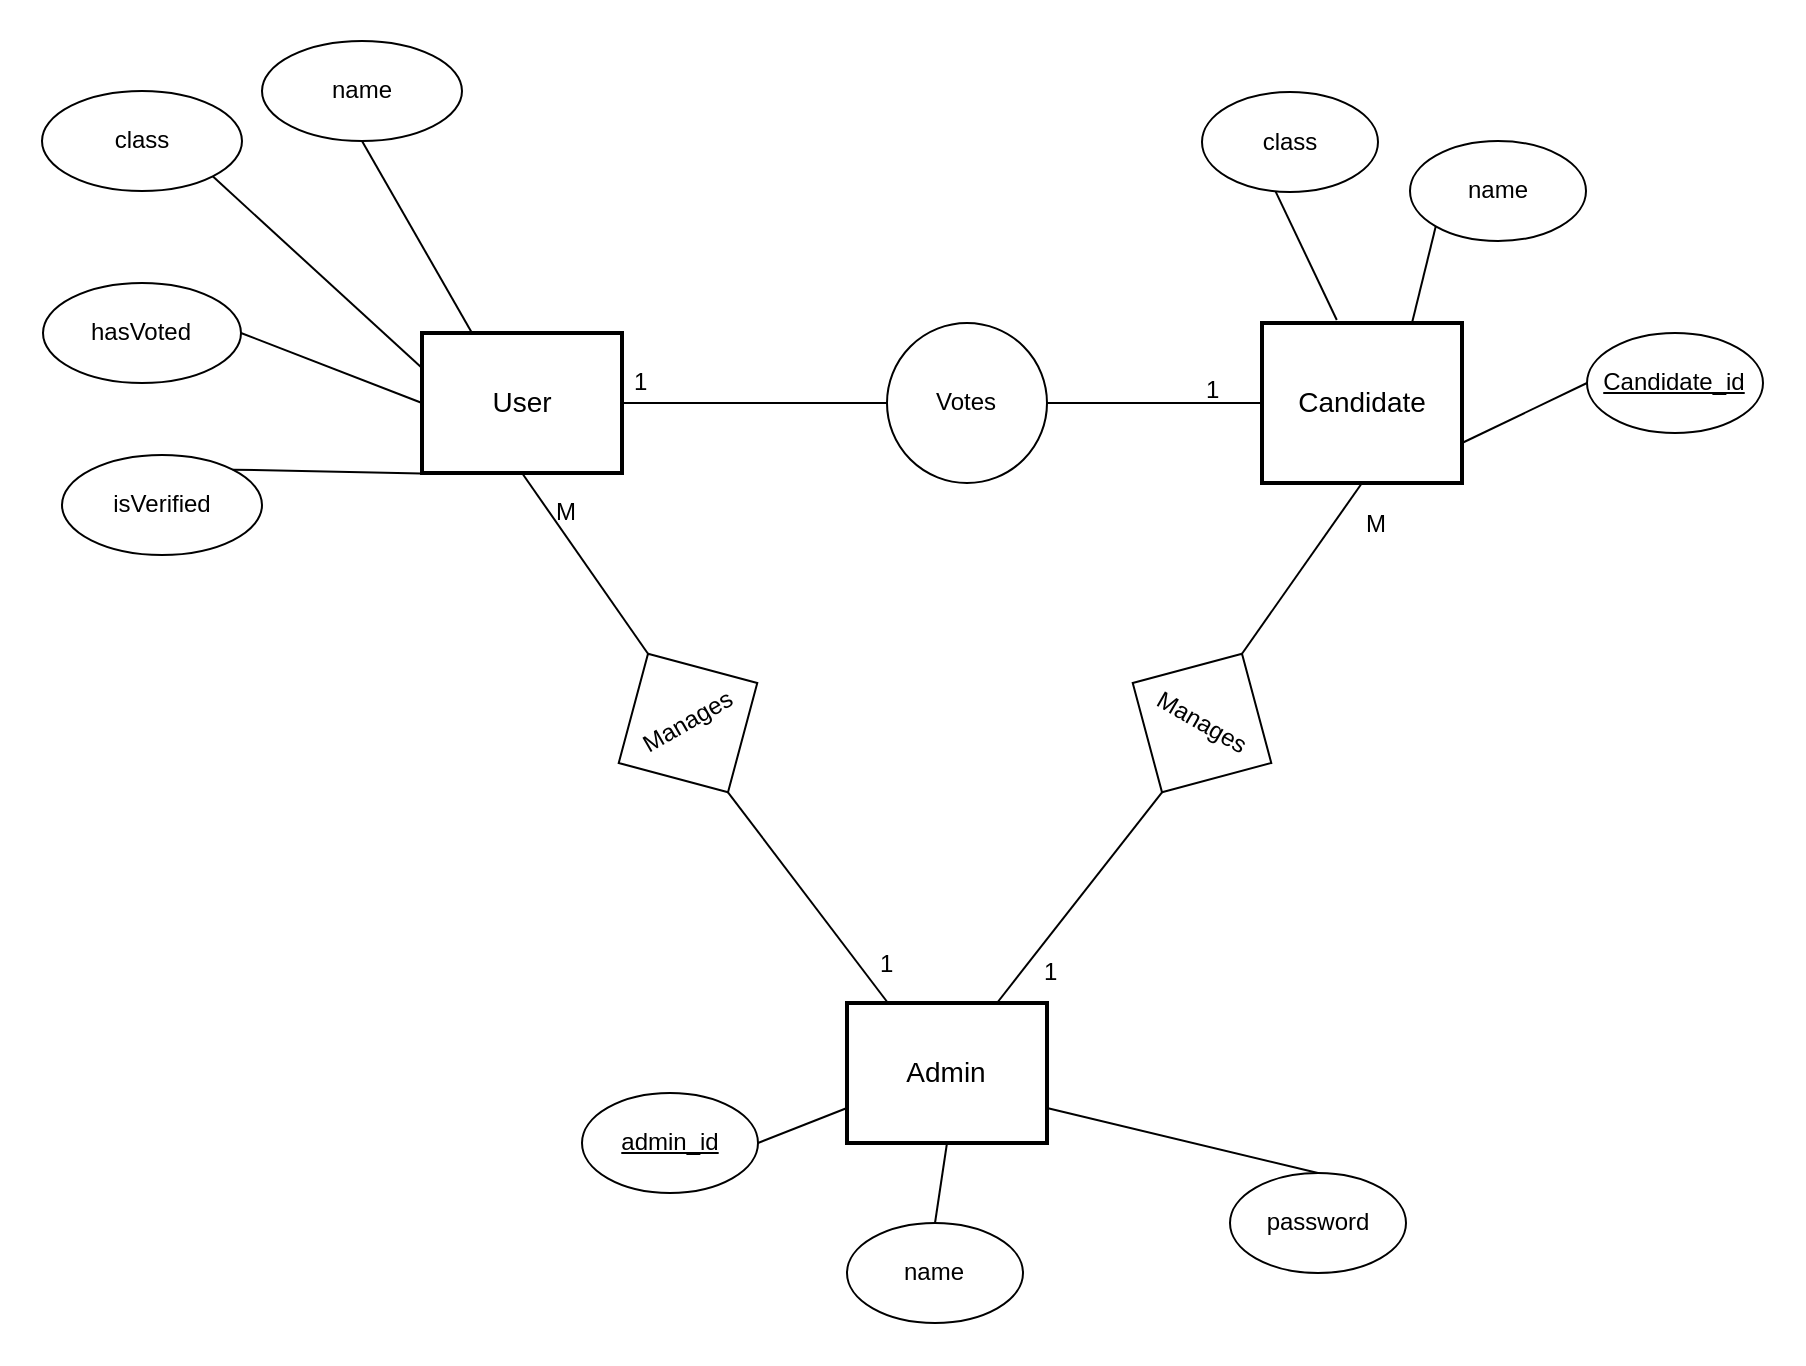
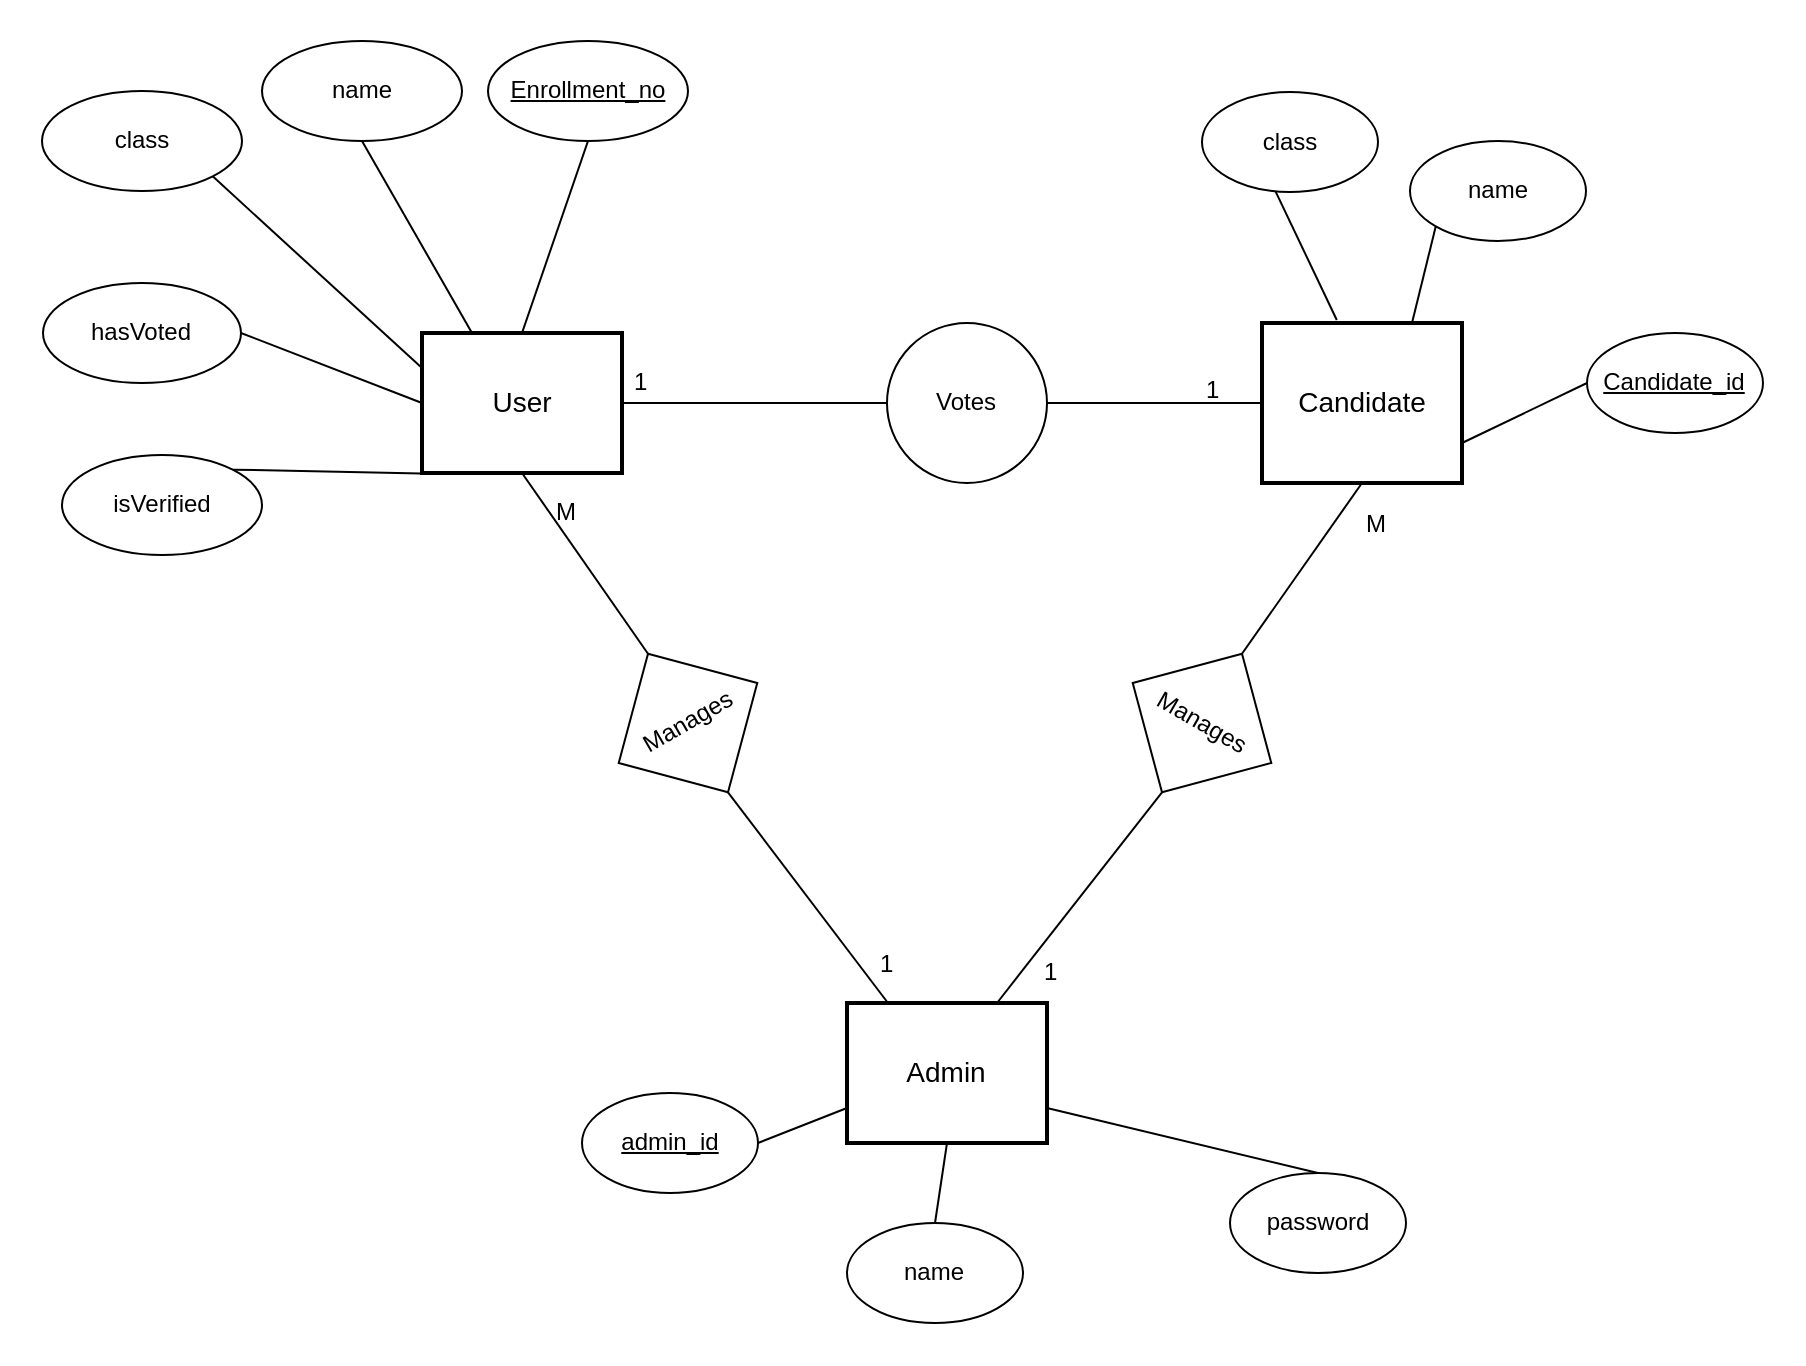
+ <mxCell id="7" value="&lt;u&gt;Enrollment_no&lt;/u&gt;" style="ellipse;whiteSpace=wrap;html=1;" parent="1" vertex="1"><mxGeometry x="243.5" y="20" width="100" height="50" as="geometry" /></mxCell>
+ <mxCell id="8" value="" style="endArrow=none;html=1;entryX=0.5;entryY=1;entryDx=0;entryDy=0;exitX=0.5;exitY=0;exitDx=0;exitDy=0;" parent="1" source="2" target="7" edge="1"><mxGeometry width="50" height="50" relative="1" as="geometry"><mxPoint x="350.5" y="211" as="sourcePoint" /><mxPoint x="400.5" y="161" as="targetPoint" /></mxGeometry></mxCell>
